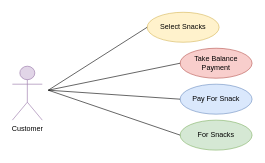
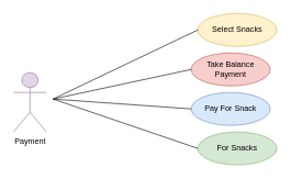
- <mxCell id="3" value="Select Snacks" style="ellipse;whiteSpace=wrap;html=1;fillColor=#fff2cc;strokeColor=#d6b656;" vertex="1" parent="1"><mxGeometry x="245" y="20" width="120" height="50" as="geometry" /></mxCell>
+ <mxCell id="3" value="Select Snacks" style="ellipse;whiteSpace=wrap;html=1;fillColor=#fff2cc;strokeColor=#d6b656;" vertex="1" parent="1"><mxGeometry x="300" y="20" width="120" height="50" as="geometry" /></mxCell>
- <mxCell id="5" value="Take Balance Payment" style="ellipse;whiteSpace=wrap;html=1;fillColor=#f8cecc;strokeColor=#b85450;" vertex="1" parent="1"><mxGeometry x="300" y="80" width="120" height="50" as="geometry" /></mxCell>
+ <mxCell id="5" value="Take Balance Payment" style="ellipse;whiteSpace=wrap;html=1;fillColor=#f8cecc;strokeColor=#b85450;" vertex="1" parent="1"><mxGeometry x="290" y="80" width="120" height="50" as="geometry" /></mxCell>
- <mxCell id="7" value="Pay For Snack" style="ellipse;whiteSpace=wrap;html=1;fillColor=#dae8fc;strokeColor=#6c8ebf;" vertex="1" parent="1"><mxGeometry x="300" y="140" width="120" height="50" as="geometry" /></mxCell>
+ <mxCell id="7" value="Pay For Snack" style="ellipse;whiteSpace=wrap;html=1;fillColor=#dae8fc;strokeColor=#6c8ebf;" vertex="1" parent="1"><mxGeometry x="290" y="140" width="120" height="50" as="geometry" /></mxCell>
- <mxCell id="2" value="Customer" style="shape=umlActor;verticalLabelPosition=bottom;labelBackgroundColor=#ffffff;verticalAlign=top;html=1;outlineConnect=0;fillColor=#e1d5e7;strokeColor=#9673a6;" vertex="1" parent="1"><mxGeometry x="20" y="110" width="50" height="90" as="geometry" /></mxCell>
+ <mxCell id="2" value="Payment" style="shape=umlActor;verticalLabelPosition=bottom;labelBackgroundColor=#ffffff;verticalAlign=top;html=1;outlineConnect=0;fillColor=#e1d5e7;strokeColor=#9673a6;" vertex="1" parent="1"><mxGeometry x="20" y="110" width="50" height="90" as="geometry" /></mxCell>
